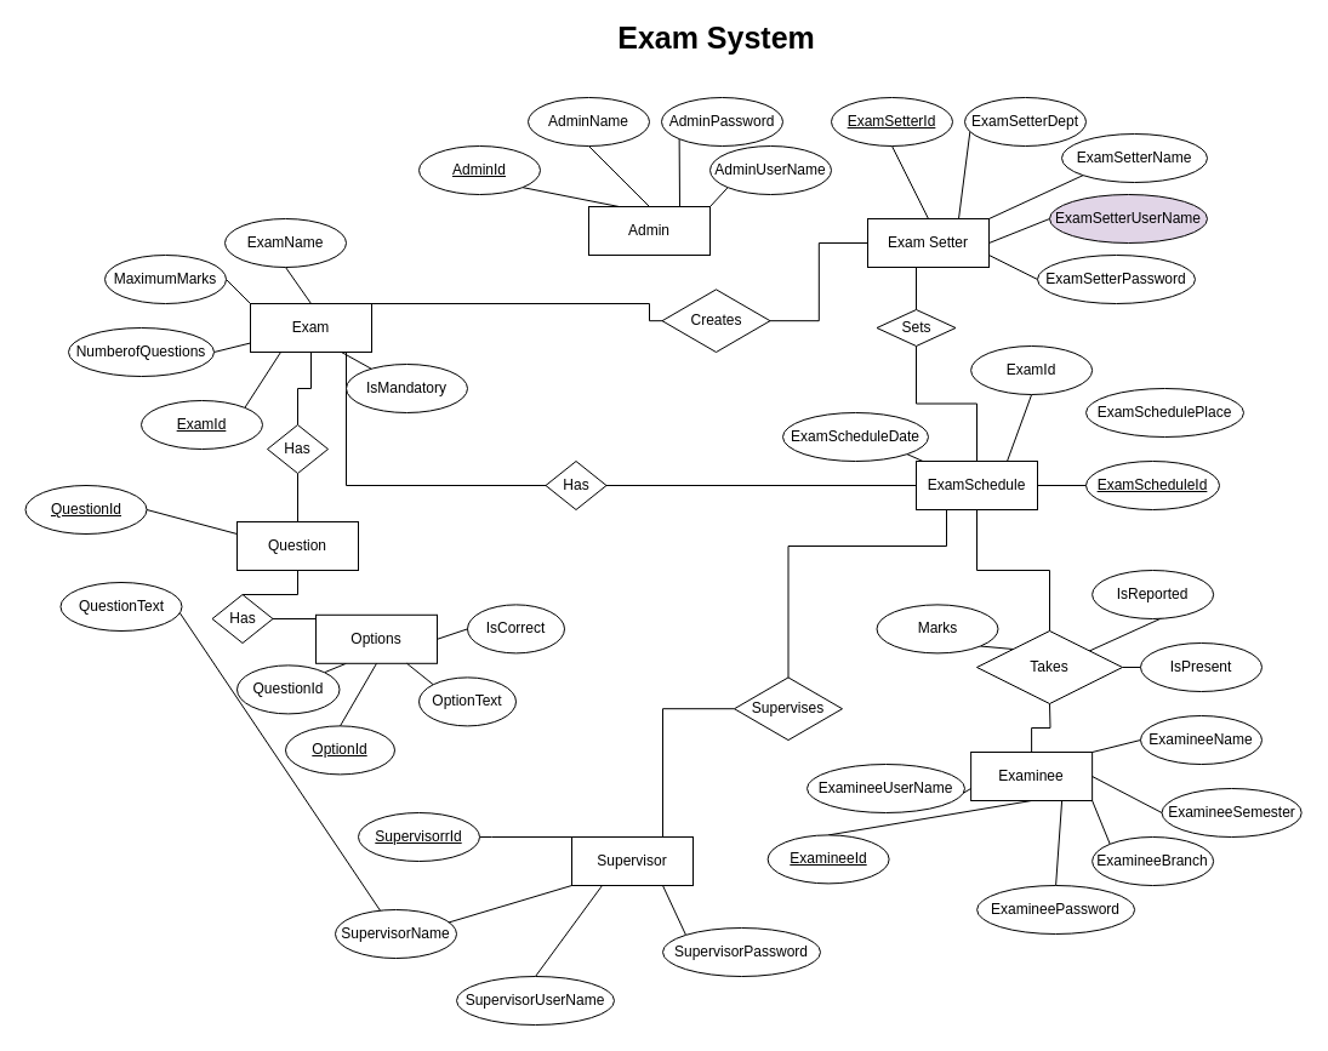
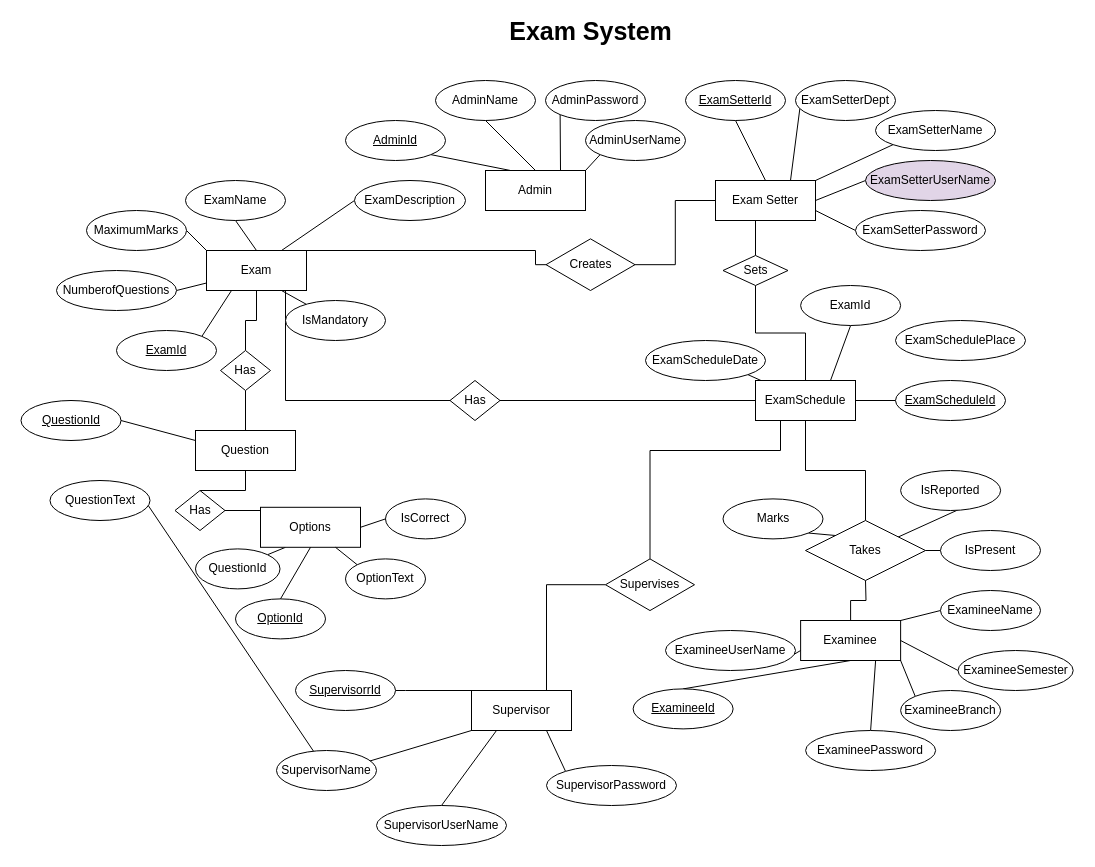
+ <mxCell id="100" value="ExamDescription" style="ellipse;whiteSpace=wrap;html=1;align=center;strokeColor=#000000;gradientColor=none;" vertex="1" parent="1"><mxGeometry x="354" y="180" width="111" height="40" as="geometry" /></mxCell>
+ <mxCell id="8" style="edgeStyle=none;rounded=0;orthogonalLoop=1;jettySize=auto;html=1;exitX=0.75;exitY=0;exitDx=0;exitDy=0;entryX=0;entryY=0.5;entryDx=0;entryDy=0;endArrow=none;endFill=0;" edge="1" parent="1" source="10" target="100"><mxGeometry relative="1" as="geometry" /></mxCell>
